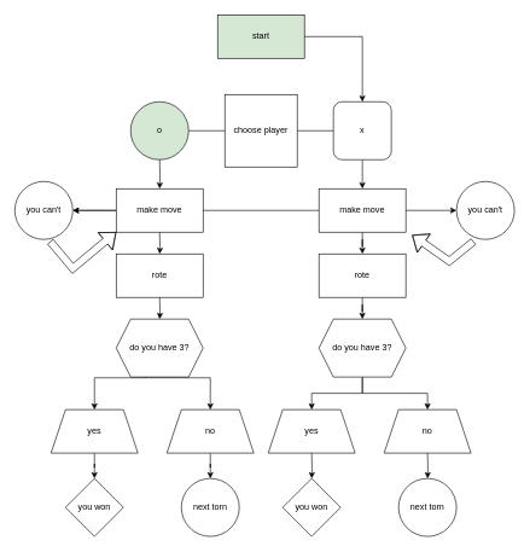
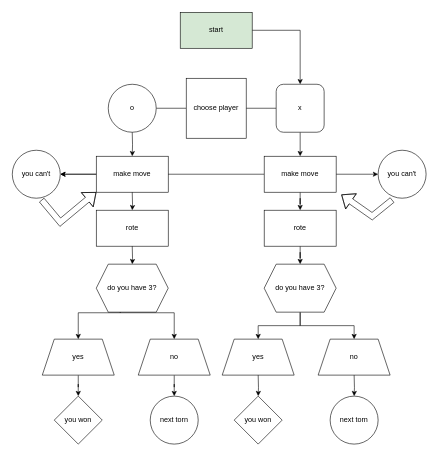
- <mxCell id="9" value="o" style="ellipse;whiteSpace=wrap;html=1;rounded=0;fillColor=#d5e8d4;" parent="1" vertex="1"><mxGeometry x="180" y="140" width="80" height="80" as="geometry" /></mxCell>
+ <mxCell id="9" value="o" style="ellipse;whiteSpace=wrap;html=1;rounded=0;" parent="1" vertex="1"><mxGeometry x="180" y="140" width="80" height="80" as="geometry" /></mxCell>
